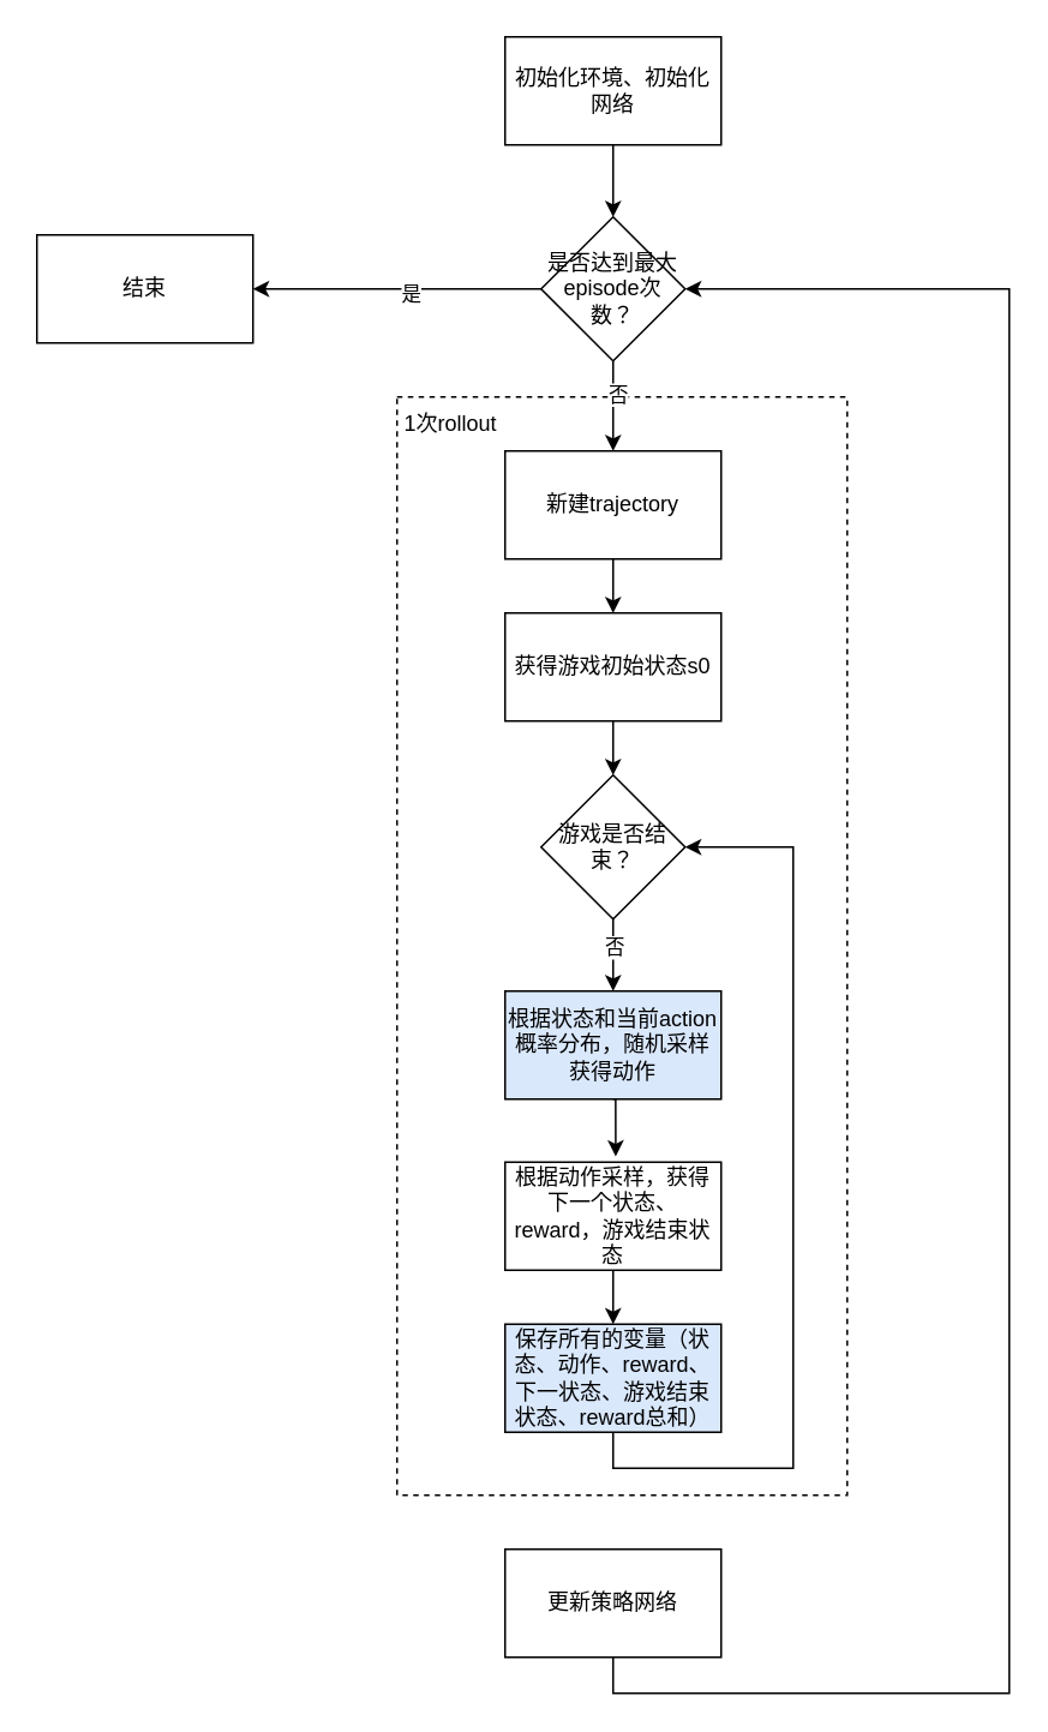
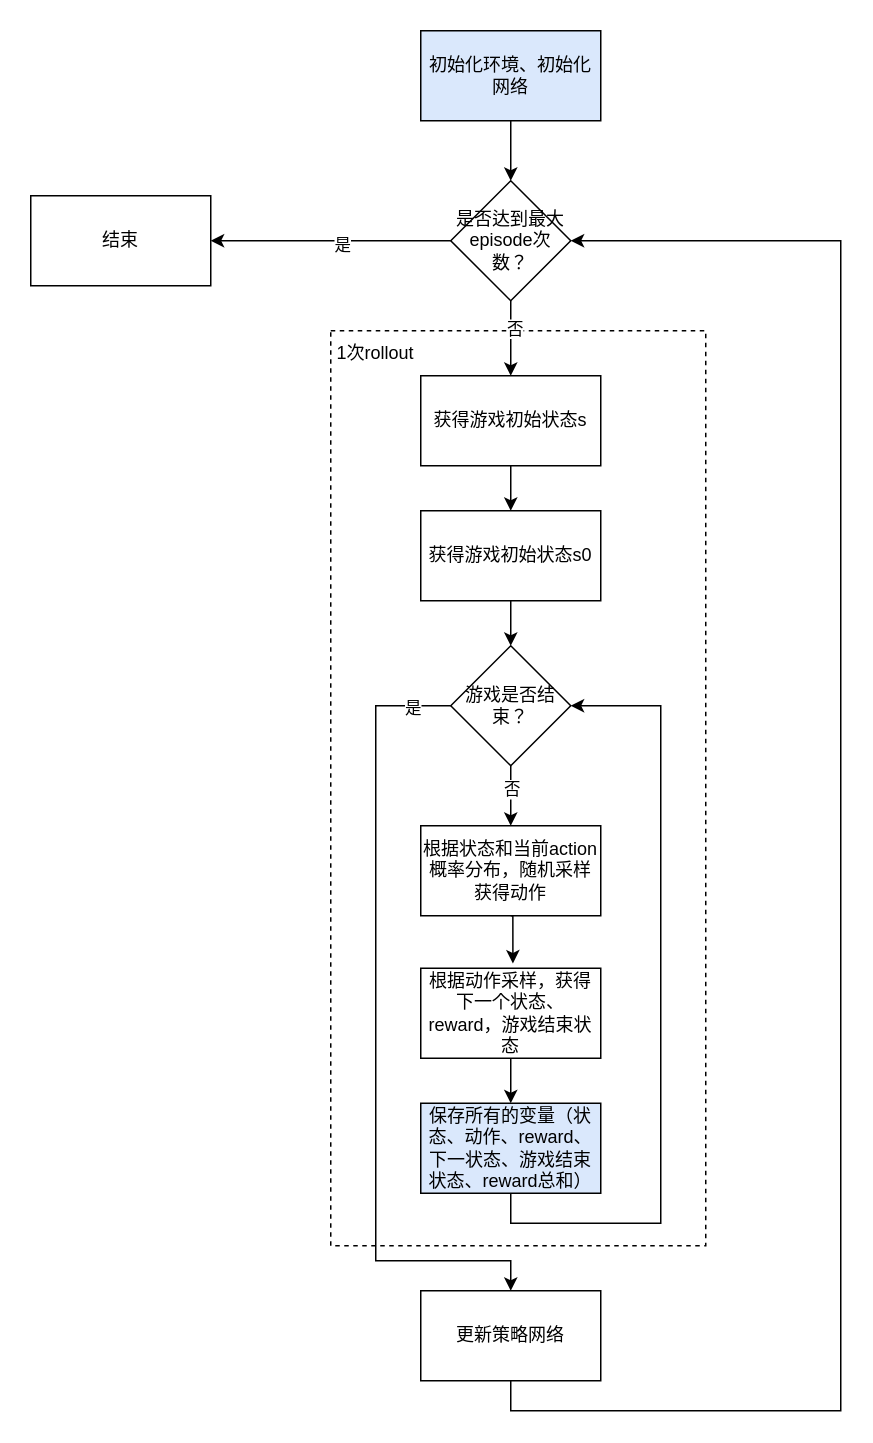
- <mxCell id="4" value="初始化环境、初始化网络" style="rounded=0;whiteSpace=wrap;html=1;" vertex="1" parent="1"><mxGeometry x="280" y="20" width="120" height="60" as="geometry" /></mxCell>
+ <mxCell id="4" value="初始化环境、初始化网络" style="rounded=0;whiteSpace=wrap;html=1;fillColor=#dae8fc;" vertex="1" parent="1"><mxGeometry x="280" y="20" width="120" height="60" as="geometry" /></mxCell>
- <mxCell id="11" value="新建trajectory" style="rounded=0;whiteSpace=wrap;html=1;" vertex="1" parent="1"><mxGeometry x="280" y="250" width="120" height="60" as="geometry" /></mxCell>
+ <mxCell id="11" value="获得游戏初始状态s" style="rounded=0;whiteSpace=wrap;html=1;" vertex="1" parent="1"><mxGeometry x="280" y="250" width="120" height="60" as="geometry" /></mxCell>
- <mxCell id="19" value="根据状态和当前action概率分布，随机采样获得动作" style="rounded=0;whiteSpace=wrap;html=1;fillColor=#dae8fc;" vertex="1" parent="1"><mxGeometry x="280" y="550" width="120" height="60" as="geometry" /></mxCell>
+ <mxCell id="19" value="根据状态和当前action概率分布，随机采样获得动作" style="rounded=0;whiteSpace=wrap;html=1;" vertex="1" parent="1"><mxGeometry x="280" y="550" width="120" height="60" as="geometry" /></mxCell>
+ <mxCell id="16" style="edgeStyle=orthogonalEdgeStyle;rounded=0;orthogonalLoop=1;jettySize=auto;html=1;exitX=0;exitY=0.5;exitDx=0;exitDy=0;entryX=0.5;entryY=0;entryDx=0;entryDy=0;" edge="1" parent="1" source="18" target="27"><mxGeometry relative="1" as="geometry"><Array as="points"><mxPoint x="250" y="470" /><mxPoint x="250" y="840" /></Array></mxGeometry></mxCell>
+ <mxCell id="17" value="是" style="edgeLabel;html=1;align=center;verticalAlign=middle;resizable=0;points=[];" vertex="1" connectable="0" parent="16"><mxGeometry x="-0.902" y="1" relative="1" as="geometry"><mxPoint as="offset" /></mxGeometry></mxCell>
